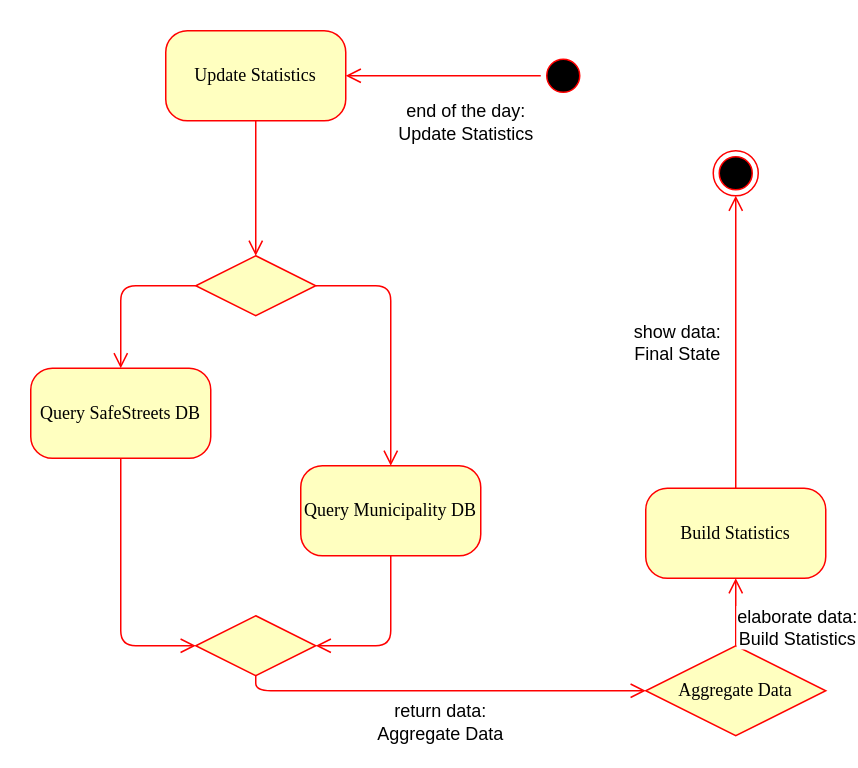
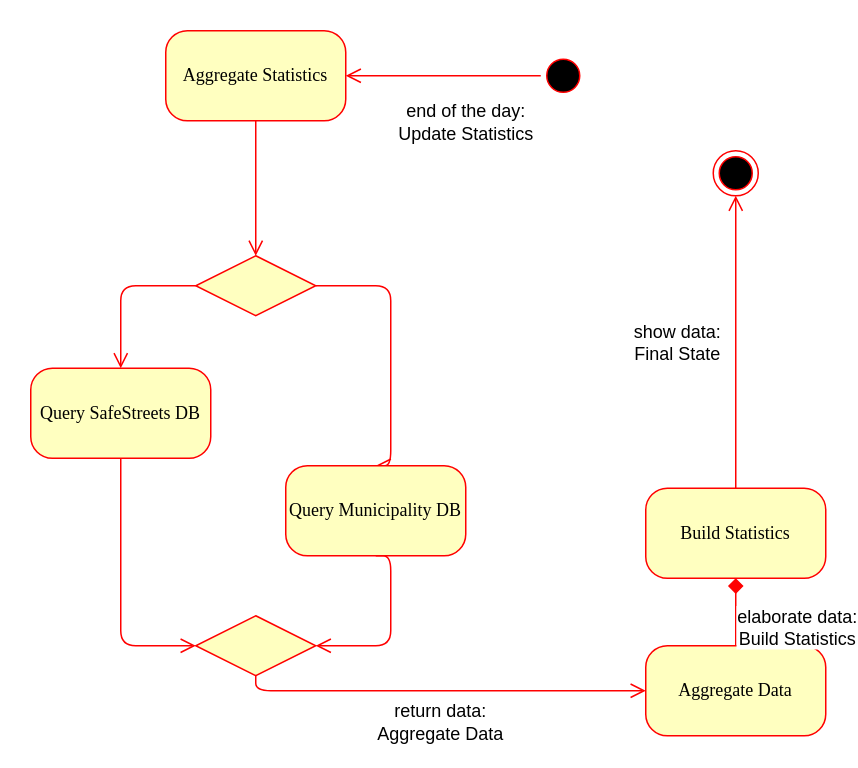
- <mxCell id="3" value="Update Statistics" style="rounded=1;whiteSpace=wrap;html=1;arcSize=24;fillColor=#ffffc0;strokeColor=#ff0000;shadow=0;comic=0;labelBackgroundColor=none;fontFamily=Verdana;fontSize=12;fontColor=#000000;align=center;" parent="1" vertex="1"><mxGeometry x="110" y="20" width="120" height="60" as="geometry" /></mxCell>
+ <mxCell id="3" value="Aggregate Statistics" style="rounded=1;whiteSpace=wrap;html=1;arcSize=24;fillColor=#ffffc0;strokeColor=#ff0000;shadow=0;comic=0;labelBackgroundColor=none;fontFamily=Verdana;fontSize=12;fontColor=#000000;align=center;" parent="1" vertex="1"><mxGeometry x="110" y="20" width="120" height="60" as="geometry" /></mxCell>
- <mxCell id="11" value="Query Municipality DB" style="rounded=1;whiteSpace=wrap;html=1;arcSize=24;fillColor=#ffffc0;strokeColor=#ff0000;shadow=0;comic=0;labelBackgroundColor=none;fontFamily=Verdana;fontSize=12;fontColor=#000000;align=center;" parent="1" vertex="1"><mxGeometry x="200" y="310" width="120" height="60" as="geometry" /></mxCell>
+ <mxCell id="11" value="Query Municipality DB" style="rounded=1;whiteSpace=wrap;html=1;arcSize=24;fillColor=#ffffc0;strokeColor=#ff0000;shadow=0;comic=0;labelBackgroundColor=none;fontFamily=Verdana;fontSize=12;fontColor=#000000;align=center;" parent="1" vertex="1"><mxGeometry x="190" y="310" width="120" height="60" as="geometry" /></mxCell>
- <mxCell id="20" style="edgeStyle=elbowEdgeStyle;html=1;labelBackgroundColor=none;endArrow=open;endSize=8;strokeColor=#ff0000;fontFamily=Verdana;fontSize=12;align=left;exitX=0.5;exitY=0;exitDx=0;exitDy=0;entryX=0.5;entryY=1;entryDx=0;entryDy=0;" parent="1" source="13" target="19" edge="1"><mxGeometry relative="1" as="geometry"><mxPoint x="530" y="295" as="sourcePoint" /><mxPoint x="530" y="385" as="targetPoint" /></mxGeometry></mxCell>
+ <mxCell id="20" style="edgeStyle=elbowEdgeStyle;html=1;labelBackgroundColor=none;endArrow=diamond;endSize=8;strokeColor=#ff0000;fontFamily=Verdana;fontSize=12;align=left;exitX=0.5;exitY=0;exitDx=0;exitDy=0;entryX=0.5;entryY=1;entryDx=0;entryDy=0;" parent="1" source="13" target="19" edge="1"><mxGeometry relative="1" as="geometry"><mxPoint x="530" y="295" as="sourcePoint" /><mxPoint x="530" y="385" as="targetPoint" /></mxGeometry></mxCell>
- <mxCell id="13" value="Aggregate Data" style="rhombus;whiteSpace=wrap;html=1;arcSize=24;fillColor=#ffffc0;strokeColor=#ff0000;shadow=0;comic=0;labelBackgroundColor=none;fontFamily=Verdana;fontSize=12;fontColor=#000000;align=center;" parent="1" vertex="1"><mxGeometry x="430" y="430" width="120" height="60" as="geometry" /></mxCell>
+ <mxCell id="13" value="Aggregate Data" style="rounded=1;whiteSpace=wrap;html=1;arcSize=24;fillColor=#ffffc0;strokeColor=#ff0000;shadow=0;comic=0;labelBackgroundColor=none;fontFamily=Verdana;fontSize=12;fontColor=#000000;align=center;" parent="1" vertex="1"><mxGeometry x="430" y="430" width="120" height="60" as="geometry" /></mxCell>
